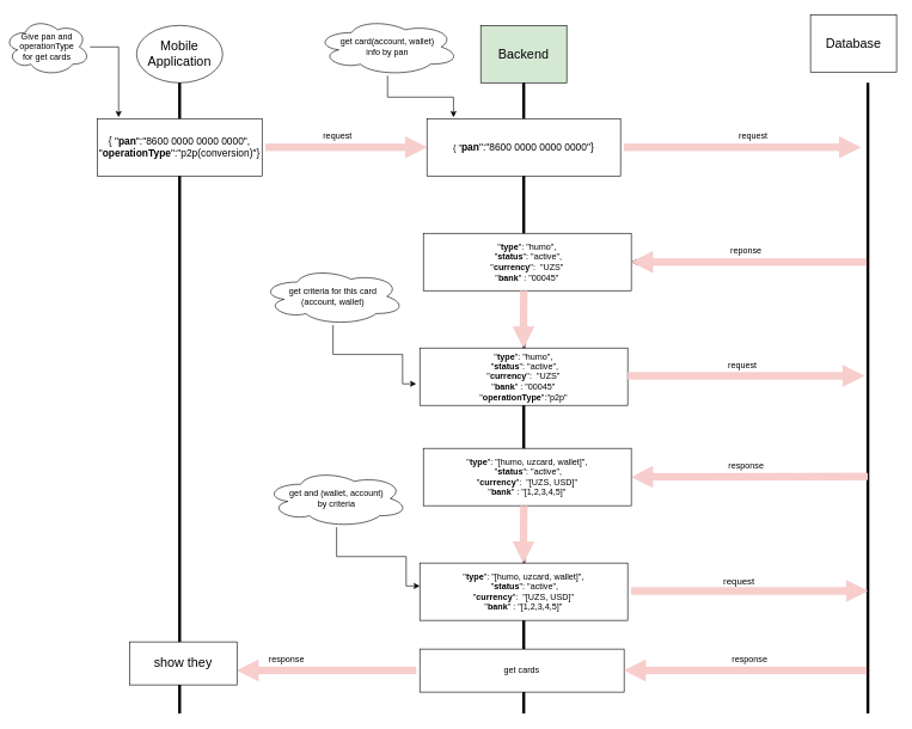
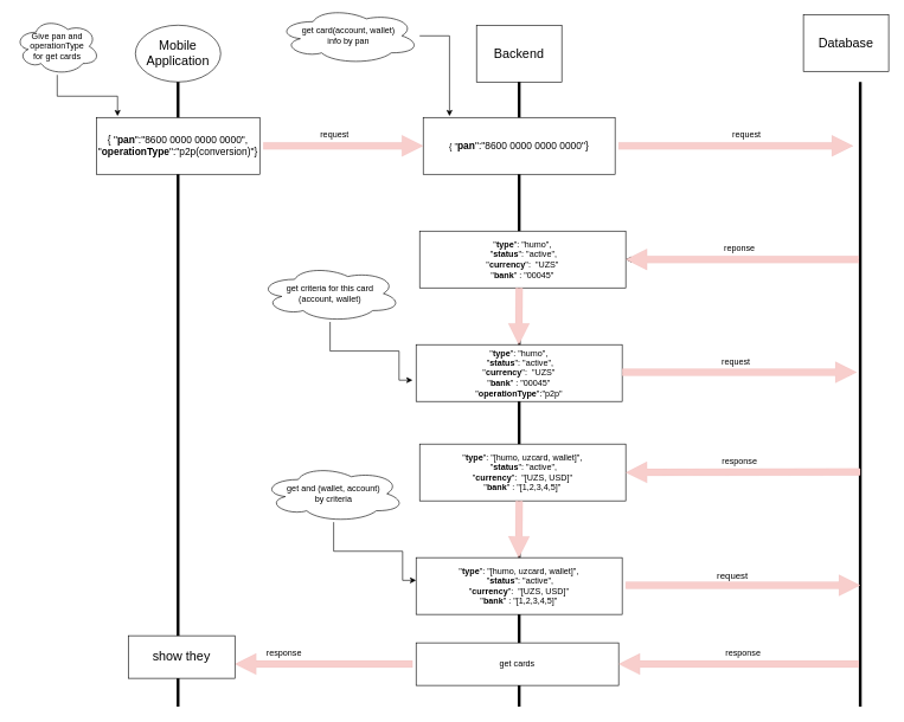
- <mxCell id="12" value="Give pan and operationType&lt;br&gt;for get cards" style="ellipse;shape=cloud;whiteSpace=wrap;html=1;" vertex="1" parent="1"><mxGeometry x="5" y="25" width="120" height="80" as="geometry" /></mxCell>
+ <mxCell id="12" value="Give pan and operationType&lt;br&gt;for get cards" style="ellipse;shape=cloud;whiteSpace=wrap;html=1;" vertex="1" parent="1"><mxGeometry x="20" y="25" width="120" height="80" as="geometry" /></mxCell>
- <mxCell id="14" value="get card(account, wallet)&lt;br&gt;&amp;nbsp;info by pan&amp;nbsp;" style="ellipse;shape=cloud;whiteSpace=wrap;html=1;" vertex="1" parent="1"><mxGeometry x="440" y="25" width="200" height="80" as="geometry" /></mxCell>
+ <mxCell id="14" value="get card(account, wallet)&lt;br&gt;&amp;nbsp;info by pan&amp;nbsp;" style="ellipse;shape=cloud;whiteSpace=wrap;html=1;" vertex="1" parent="1"><mxGeometry x="390" y="10" width="200" height="80" as="geometry" /></mxCell>
- <mxCell id="4" value="&lt;font style=&quot;font-size: 18px;&quot;&gt;Backend&lt;/font&gt;" style="rounded=0;whiteSpace=wrap;html=1;fillColor=#d5e8d4;" vertex="1" parent="1"><mxGeometry x="670" y="35" width="120" height="80" as="geometry" /></mxCell>
+ <mxCell id="4" value="&lt;font style=&quot;font-size: 18px;&quot;&gt;Backend&lt;/font&gt;" style="rounded=0;whiteSpace=wrap;html=1;" vertex="1" parent="1"><mxGeometry x="670" y="35" width="120" height="80" as="geometry" /></mxCell>
